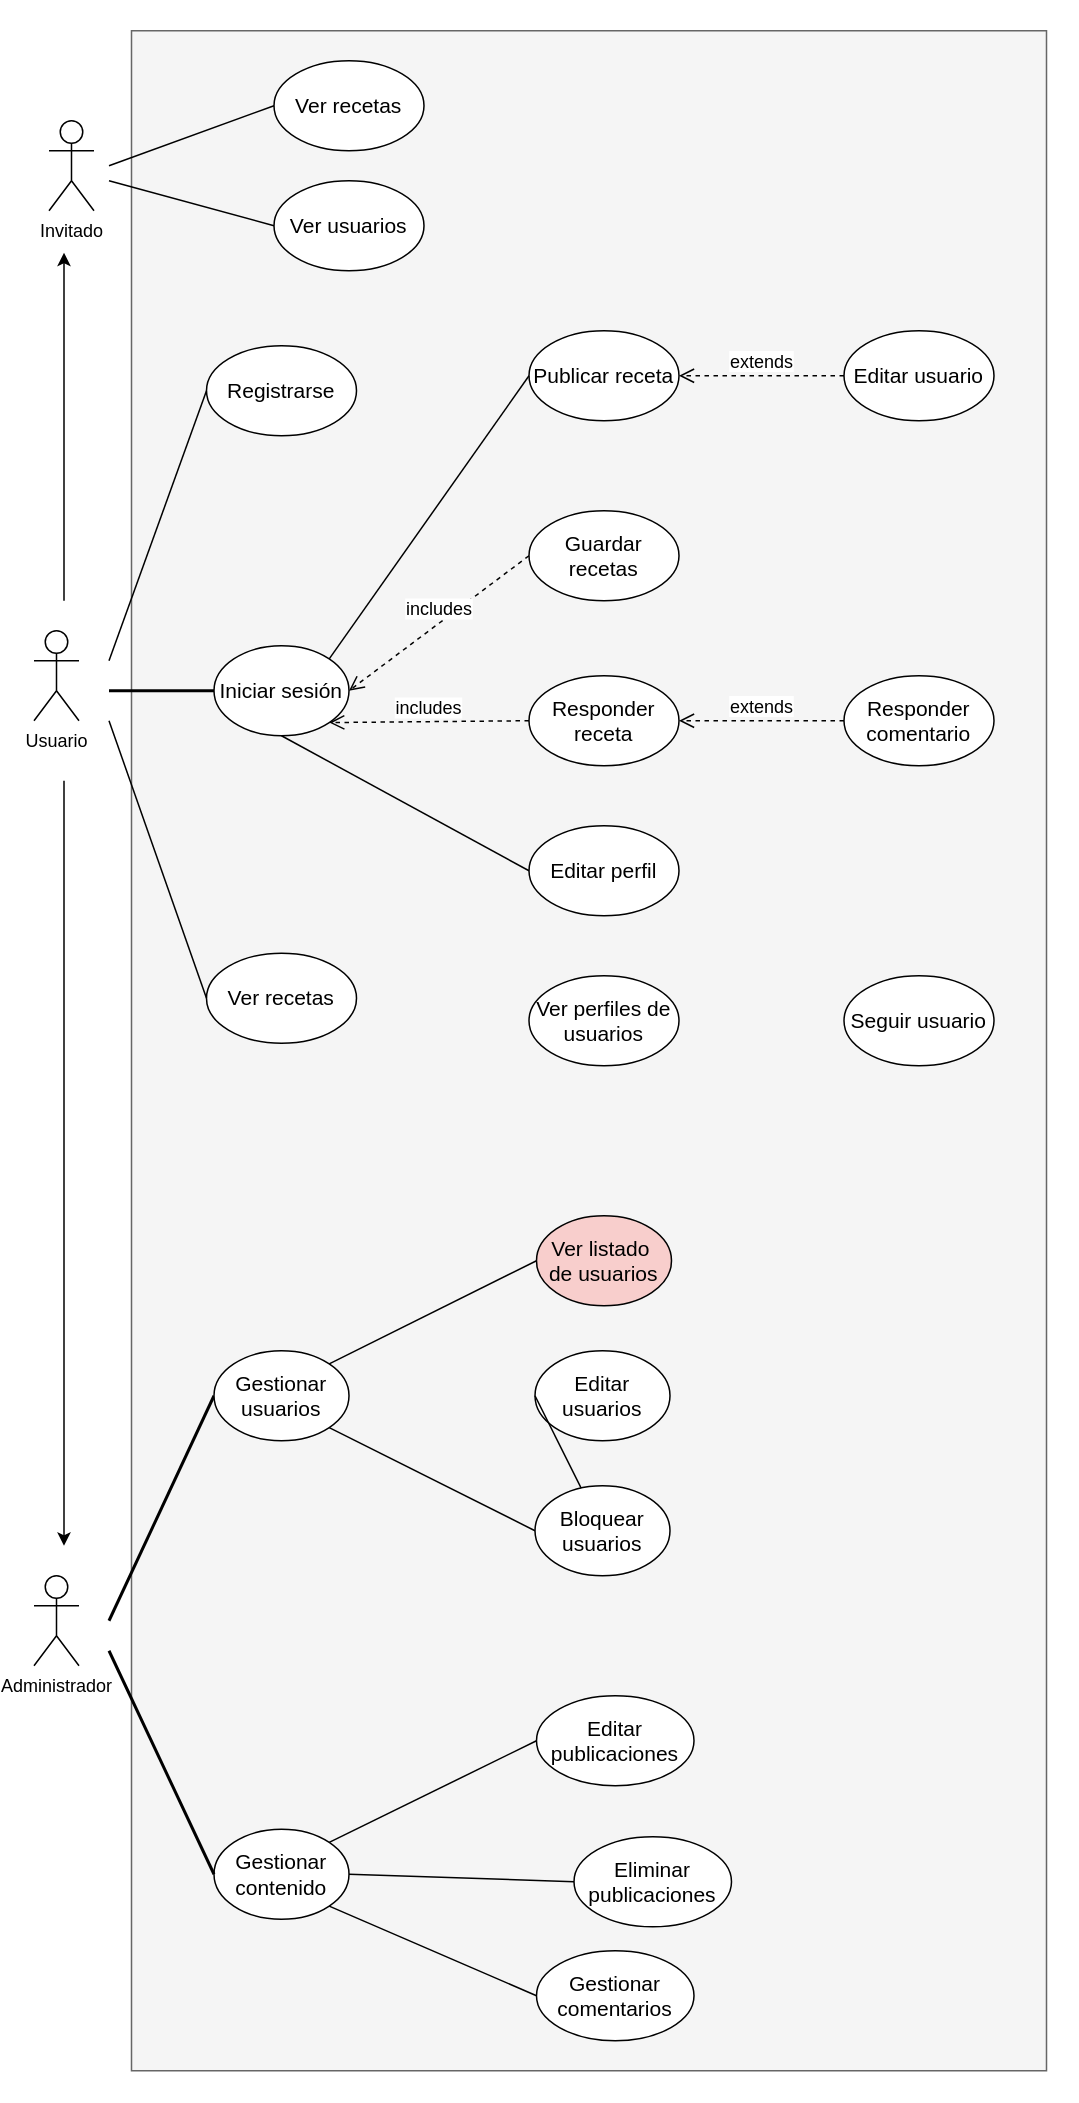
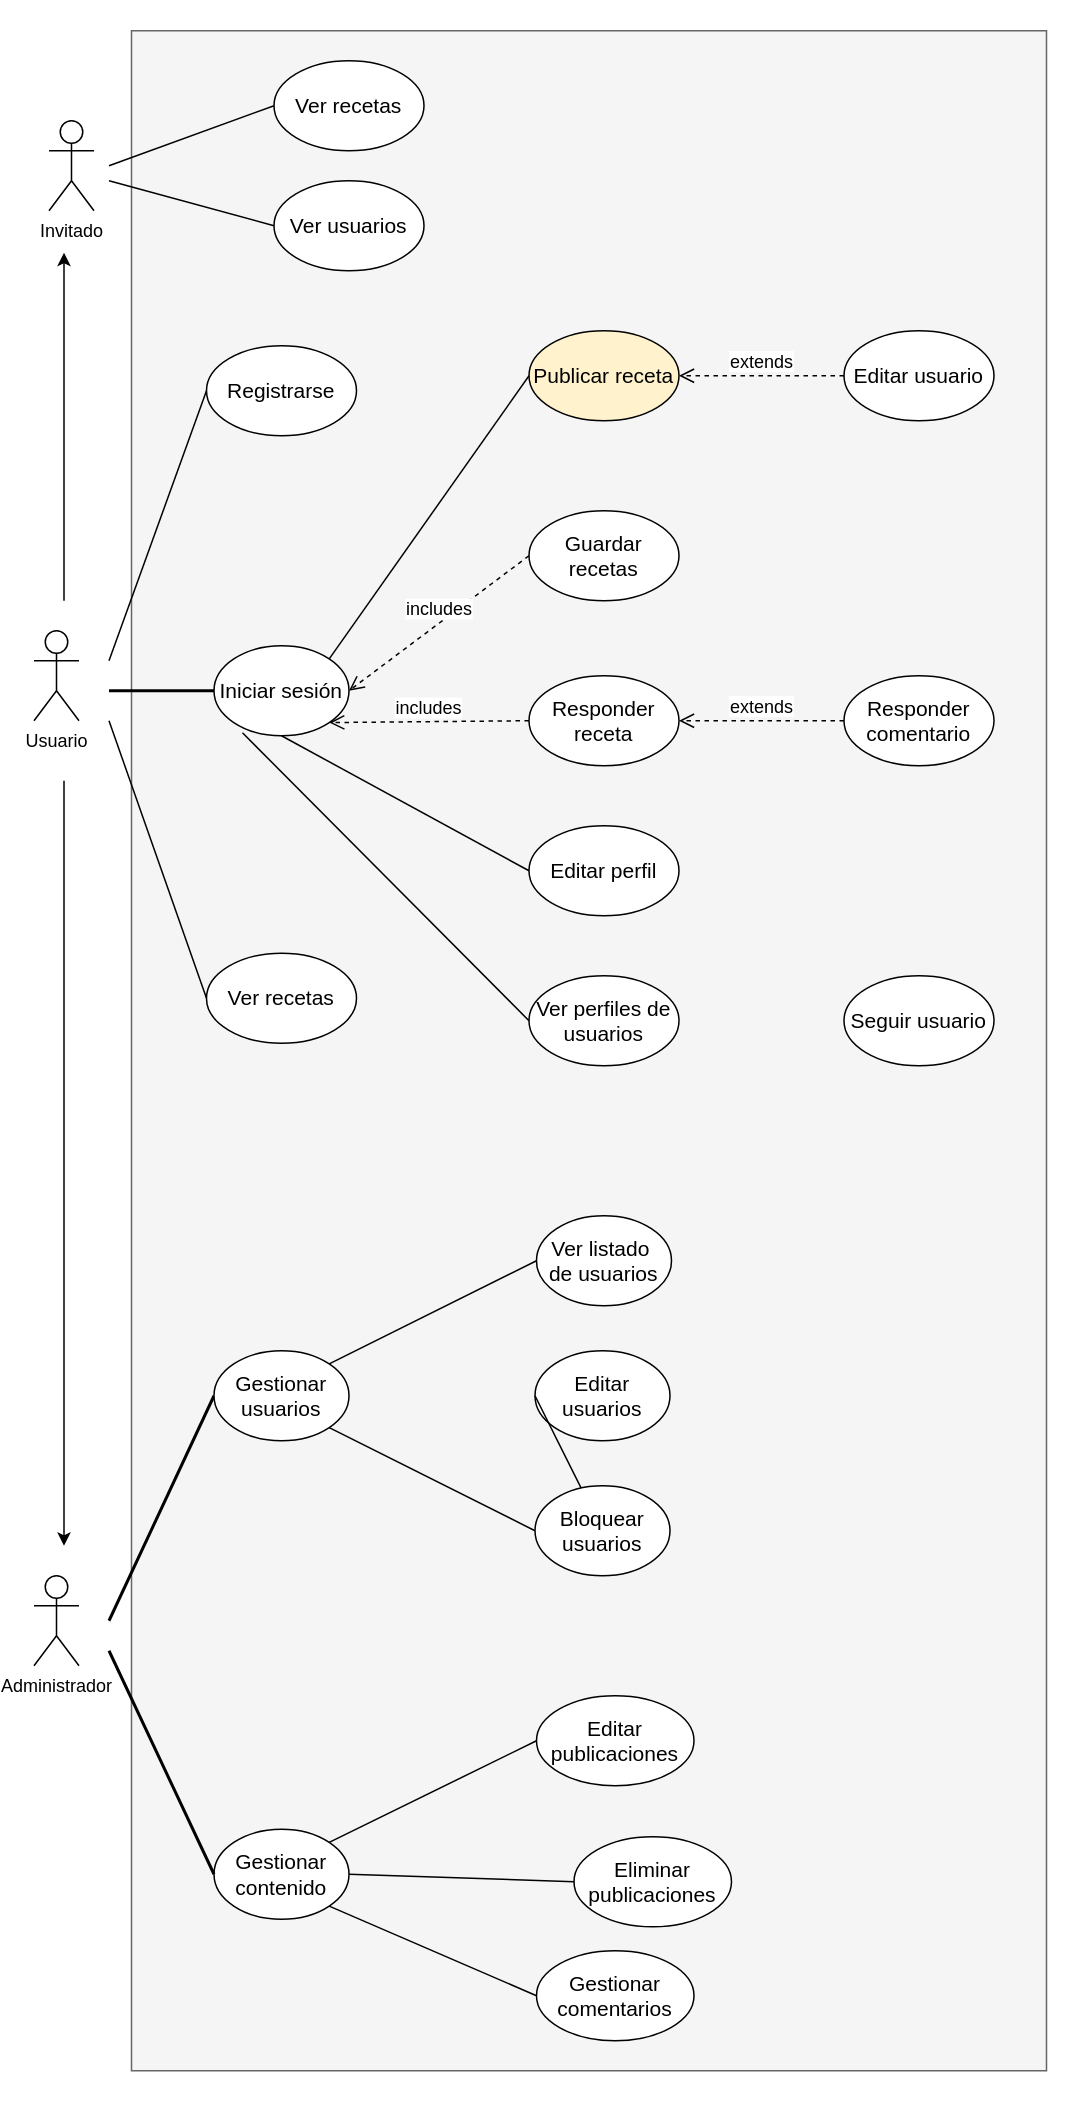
- <mxCell id="7" value="&lt;font style=&quot;font-size: 14px;&quot;&gt;Publicar receta&lt;/font&gt;" style="ellipse;whiteSpace=wrap;html=1;" parent="1" vertex="1"><mxGeometry x="350" y="220" width="100" height="60" as="geometry" /></mxCell>
+ <mxCell id="7" value="&lt;font style=&quot;font-size: 14px;&quot;&gt;Publicar receta&lt;/font&gt;" style="ellipse;whiteSpace=wrap;html=1;fillColor=#fff2cc;" parent="1" vertex="1"><mxGeometry x="350" y="220" width="100" height="60" as="geometry" /></mxCell>
+ <mxCell id="26" value="" style="endArrow=none;html=1;rounded=0;exitX=0;exitY=0.5;exitDx=0;exitDy=0;entryX=0.211;entryY=0.967;entryDx=0;entryDy=0;entryPerimeter=0;" parent="1" source="14" target="5" edge="1"><mxGeometry width="50" height="50" relative="1" as="geometry"><mxPoint x="360" y="590" as="sourcePoint" /><mxPoint x="245" y="675" as="targetPoint" /></mxGeometry></mxCell>
- <mxCell id="29" value="&lt;font style=&quot;font-size: 14px;&quot;&gt;Ver listado&amp;nbsp; de usuarios&lt;/font&gt;" style="ellipse;whiteSpace=wrap;html=1;fillColor=#f8cecc;" parent="1" vertex="1"><mxGeometry x="355" y="810" width="90" height="60" as="geometry" /></mxCell>
+ <mxCell id="29" value="&lt;font style=&quot;font-size: 14px;&quot;&gt;Ver listado&amp;nbsp; de usuarios&lt;/font&gt;" style="ellipse;whiteSpace=wrap;html=1;" parent="1" vertex="1"><mxGeometry x="355" y="810" width="90" height="60" as="geometry" /></mxCell>
